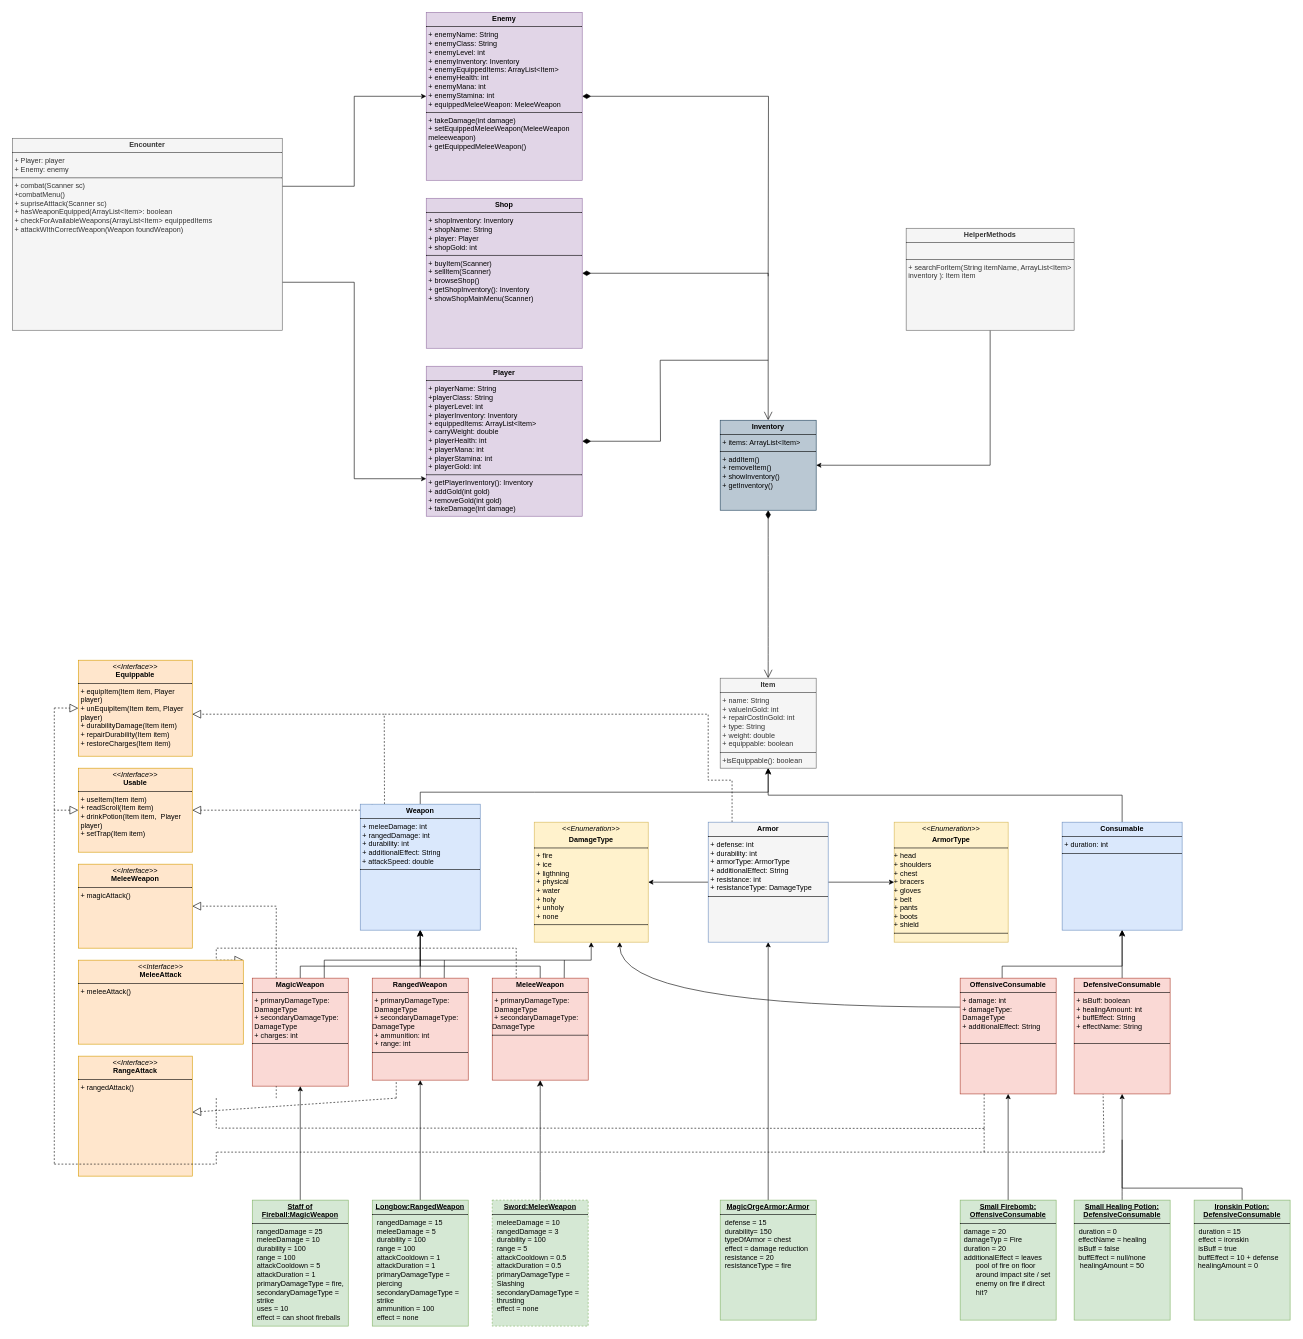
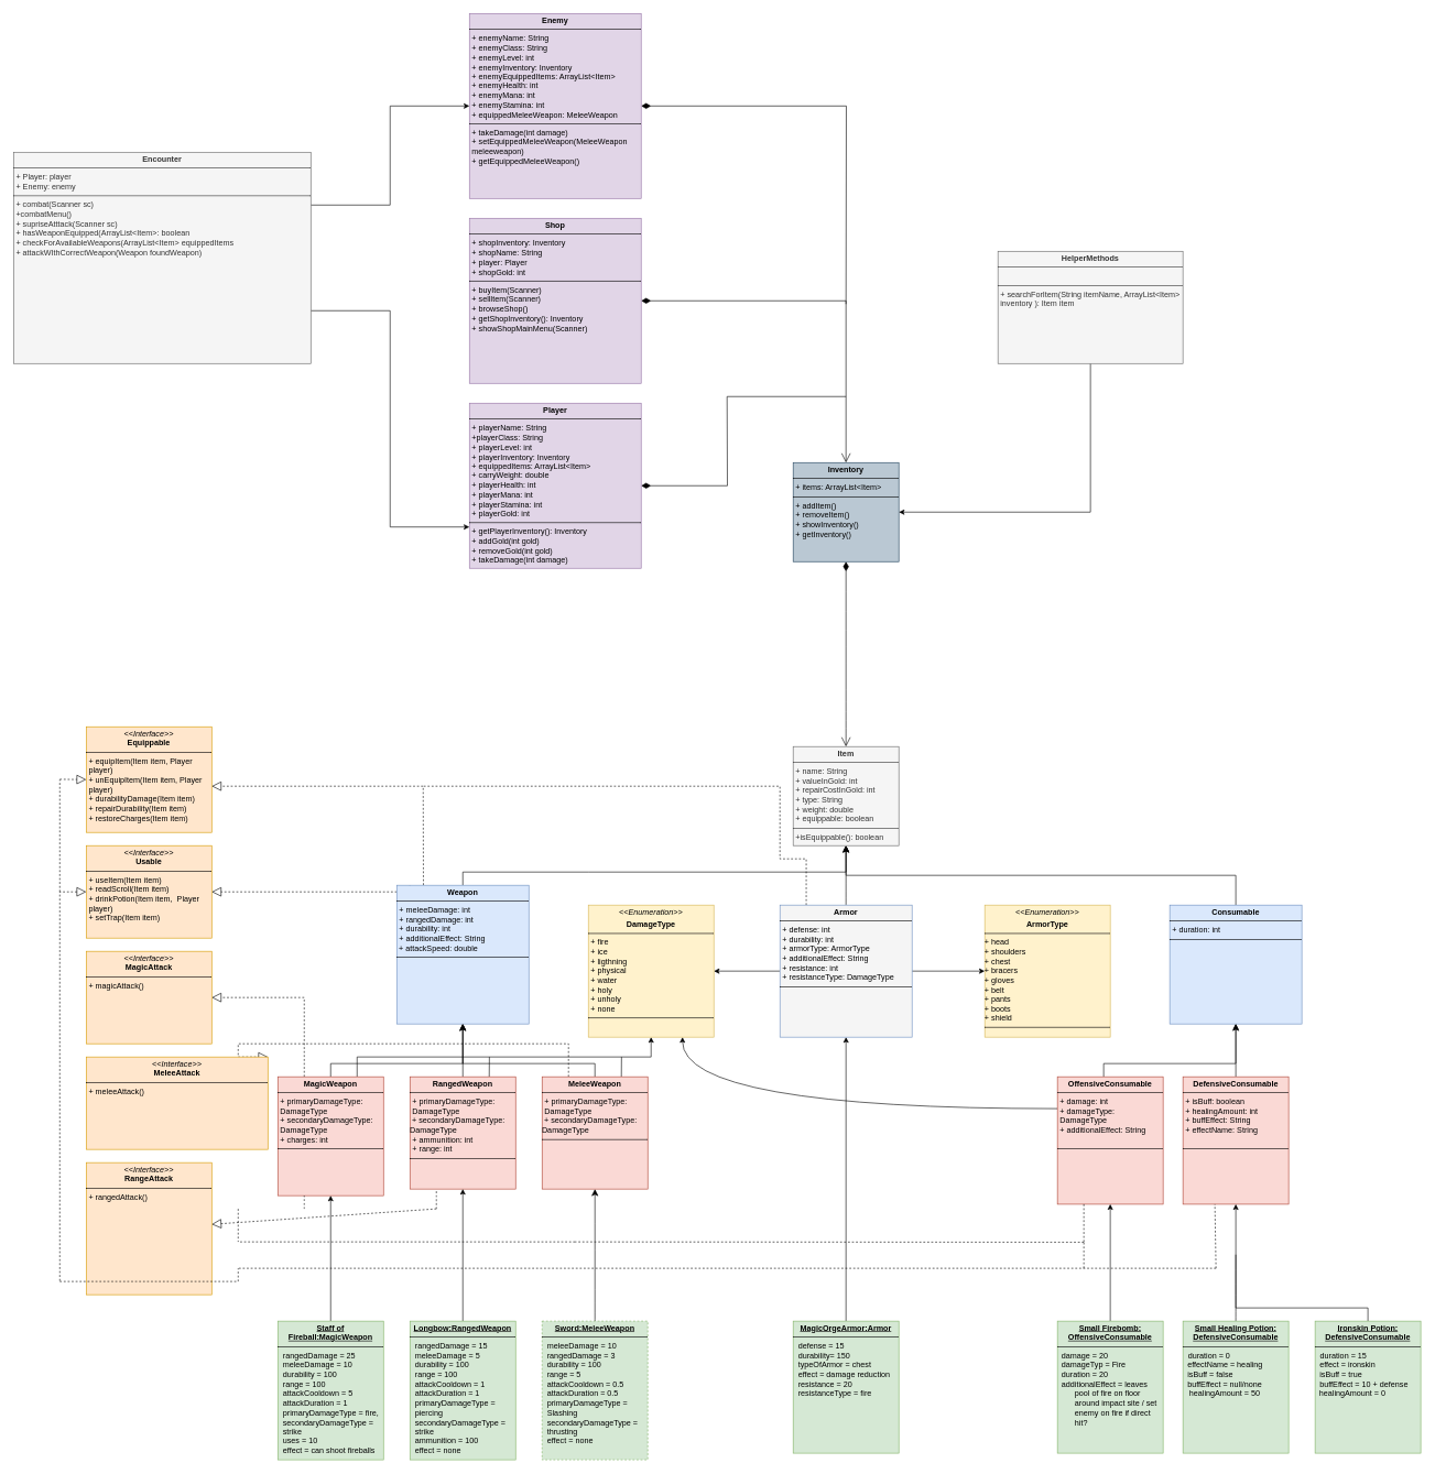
+ <mxCell id="13" style="edgeStyle=none;curved=1;rounded=0;orthogonalLoop=1;jettySize=auto;html=1;entryX=0.5;entryY=1;entryDx=0;entryDy=0;fontSize=12;startSize=8;endSize=8;exitX=0.5;exitY=0;exitDx=0;exitDy=0;" edge="1" parent="1" source="18" target="21"><mxGeometry relative="1" as="geometry" /></mxCell>
- <mxCell id="50" value="&lt;p style=&quot;margin:0px;margin-top:4px;text-align:center;&quot;&gt;&lt;i&gt;&amp;lt;&amp;lt;Interface&amp;gt;&amp;gt;&lt;/i&gt;&lt;br&gt;&lt;b&gt;MeleeWeapon&lt;/b&gt;&lt;/p&gt;&lt;hr size=&quot;1&quot; style=&quot;border-style:solid;&quot;&gt;&lt;p style=&quot;margin:0px;margin-left:4px;&quot;&gt;+ magicAttack()&lt;br&gt;&lt;br&gt;&lt;/p&gt;" style="verticalAlign=top;align=left;overflow=fill;html=1;whiteSpace=wrap;fillColor=#ffe6cc;strokeColor=#d79b00;" vertex="1" parent="1"><mxGeometry x="130" y="1440" width="190" height="140" as="geometry" /></mxCell>
+ <mxCell id="50" value="&lt;p style=&quot;margin:0px;margin-top:4px;text-align:center;&quot;&gt;&lt;i&gt;&amp;lt;&amp;lt;Interface&amp;gt;&amp;gt;&lt;/i&gt;&lt;br&gt;&lt;b&gt;MagicAttack&lt;/b&gt;&lt;/p&gt;&lt;hr size=&quot;1&quot; style=&quot;border-style:solid;&quot;&gt;&lt;p style=&quot;margin:0px;margin-left:4px;&quot;&gt;+ magicAttack()&lt;br&gt;&lt;br&gt;&lt;/p&gt;" style="verticalAlign=top;align=left;overflow=fill;html=1;whiteSpace=wrap;fillColor=#ffe6cc;strokeColor=#d79b00;" vertex="1" parent="1"><mxGeometry x="130" y="1440" width="190" height="140" as="geometry" /></mxCell>
